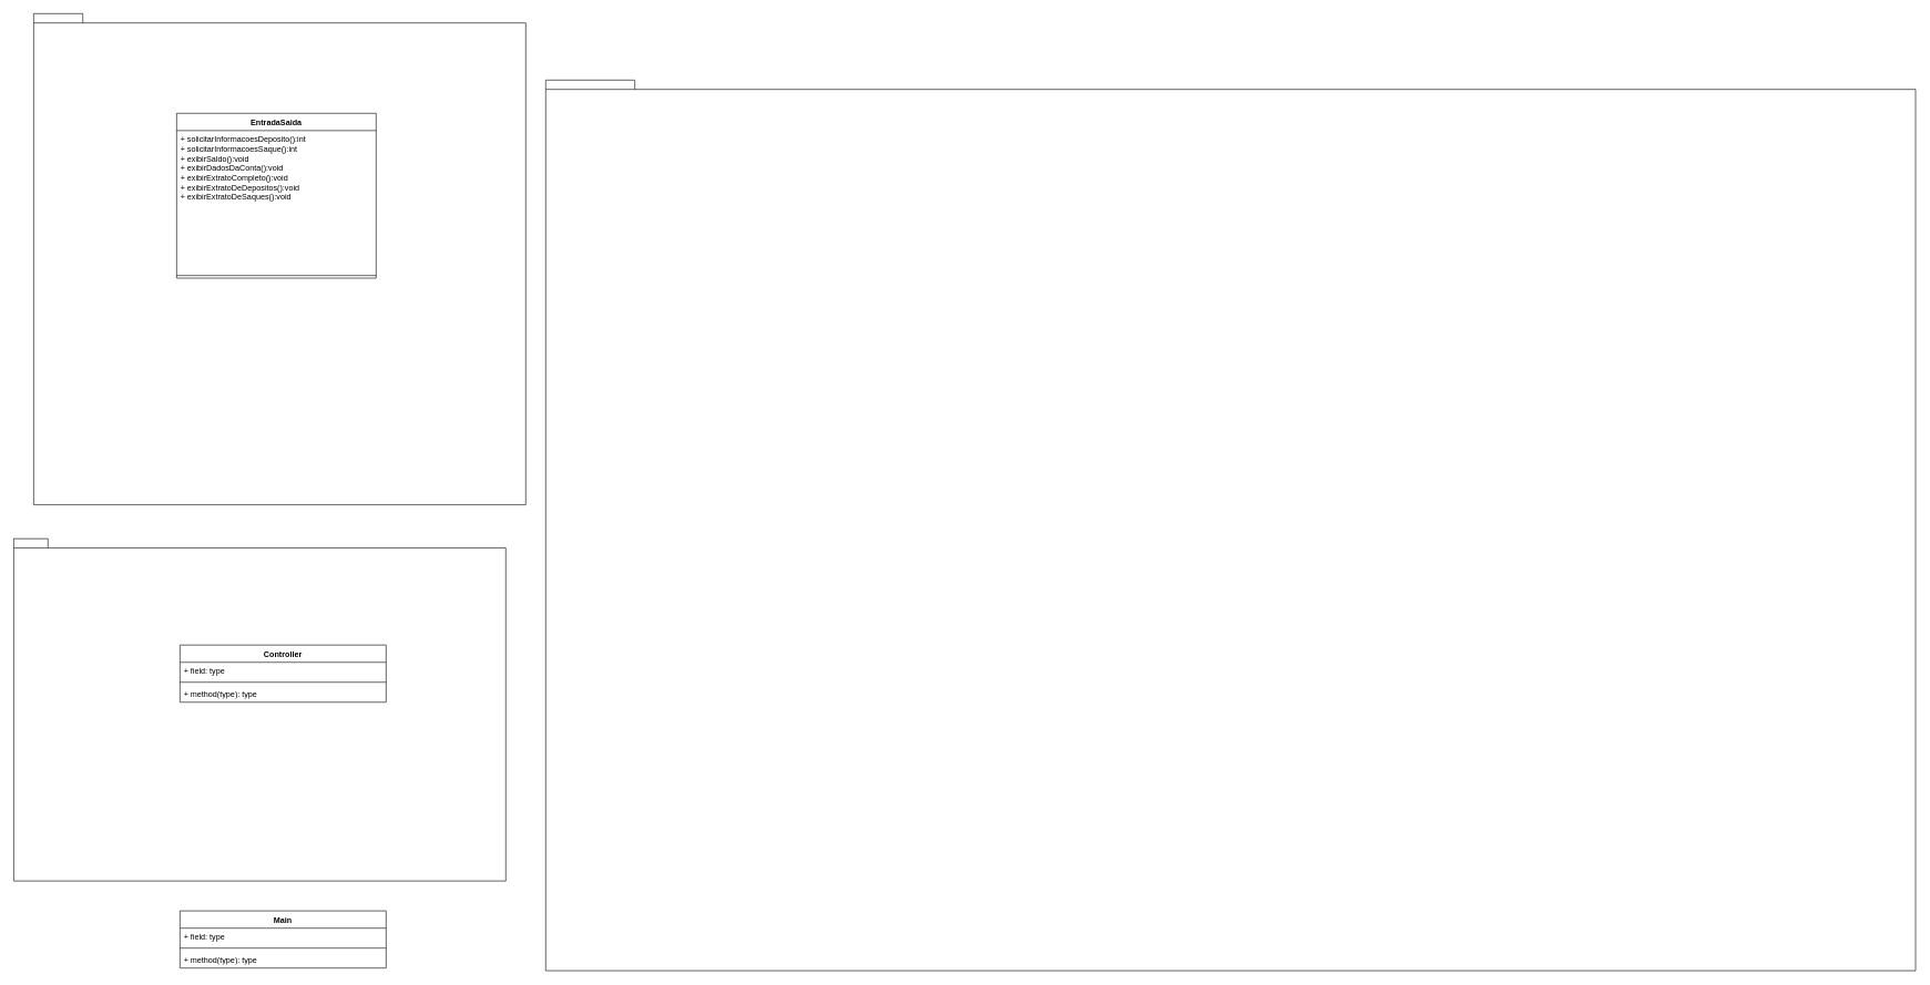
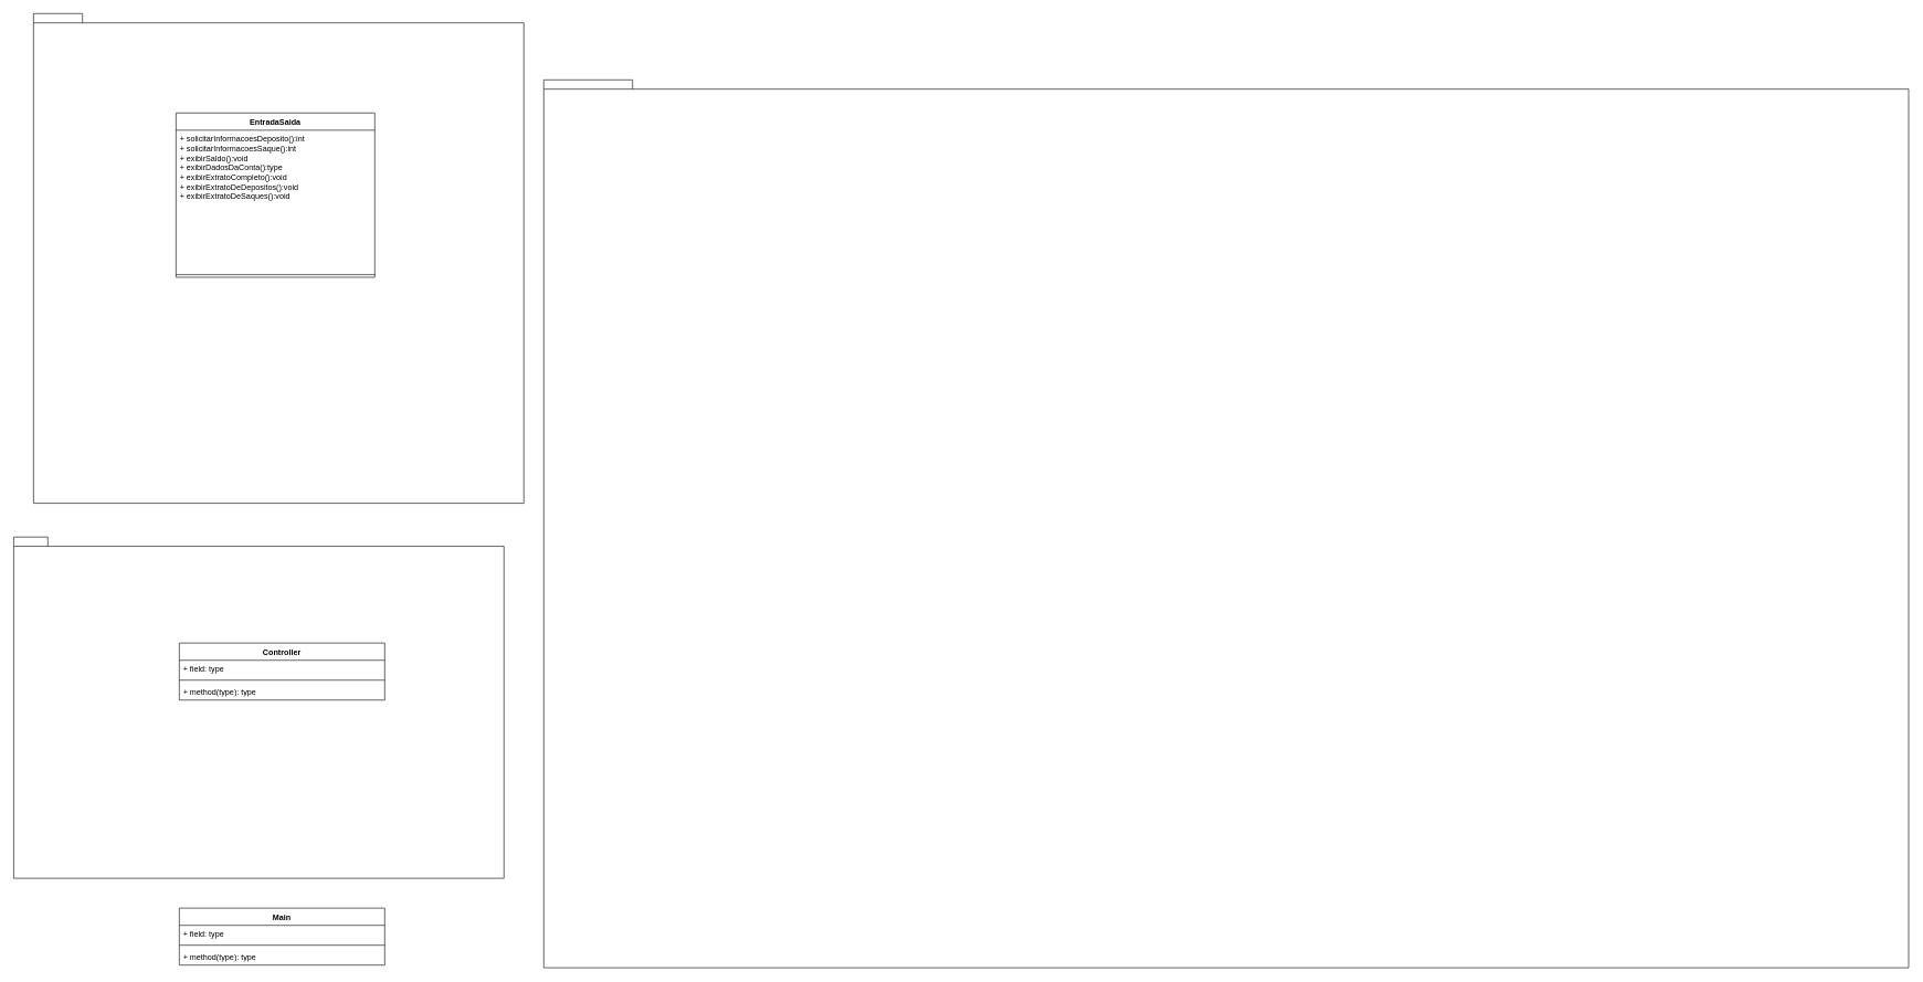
- <mxCell id="5" value="&lt;div&gt;+ solicitarInformacoesDeposito():int&amp;nbsp;&lt;/div&gt;&lt;div&gt;+ solicitarInformacoesSaque():int&amp;nbsp;&lt;/div&gt;&lt;div&gt;+ exibirSaldo():void&amp;nbsp;&lt;/div&gt;&lt;div&gt;+ exibirDadosDaConta():void&amp;nbsp;&amp;nbsp;&lt;/div&gt;&lt;div&gt;+ exibirExtratoCompleto():void&amp;nbsp;&lt;/div&gt;&lt;div&gt;+ exibirExtratoDeDepositos():void&amp;nbsp;&lt;/div&gt;&lt;div&gt;+ exibirExtratoDeSaques():void&amp;nbsp;&lt;/div&gt;" style="text;strokeColor=none;fillColor=none;align=left;verticalAlign=top;spacingLeft=4;spacingRight=4;overflow=hidden;rotatable=0;points=[[0,0.5],[1,0.5]];portConstraint=eastwest;whiteSpace=wrap;html=1;" vertex="1" parent="4"><mxGeometry y="26" width="300" height="214" as="geometry" /></mxCell>
+ <mxCell id="5" value="&lt;div&gt;+ solicitarInformacoesDeposito():int&amp;nbsp;&lt;/div&gt;&lt;div&gt;+ solicitarInformacoesSaque():int&amp;nbsp;&lt;/div&gt;&lt;div&gt;+ exibirSaldo():void&amp;nbsp;&lt;/div&gt;&lt;div&gt;+ exibirDadosDaConta():type&amp;nbsp;&amp;nbsp;&lt;/div&gt;&lt;div&gt;+ exibirExtratoCompleto():void&amp;nbsp;&lt;/div&gt;&lt;div&gt;+ exibirExtratoDeDepositos():void&amp;nbsp;&lt;/div&gt;&lt;div&gt;+ exibirExtratoDeSaques():void&amp;nbsp;&lt;/div&gt;" style="text;strokeColor=none;fillColor=none;align=left;verticalAlign=top;spacingLeft=4;spacingRight=4;overflow=hidden;rotatable=0;points=[[0,0.5],[1,0.5]];portConstraint=eastwest;whiteSpace=wrap;html=1;" vertex="1" parent="4"><mxGeometry y="26" width="300" height="214" as="geometry" /></mxCell>
